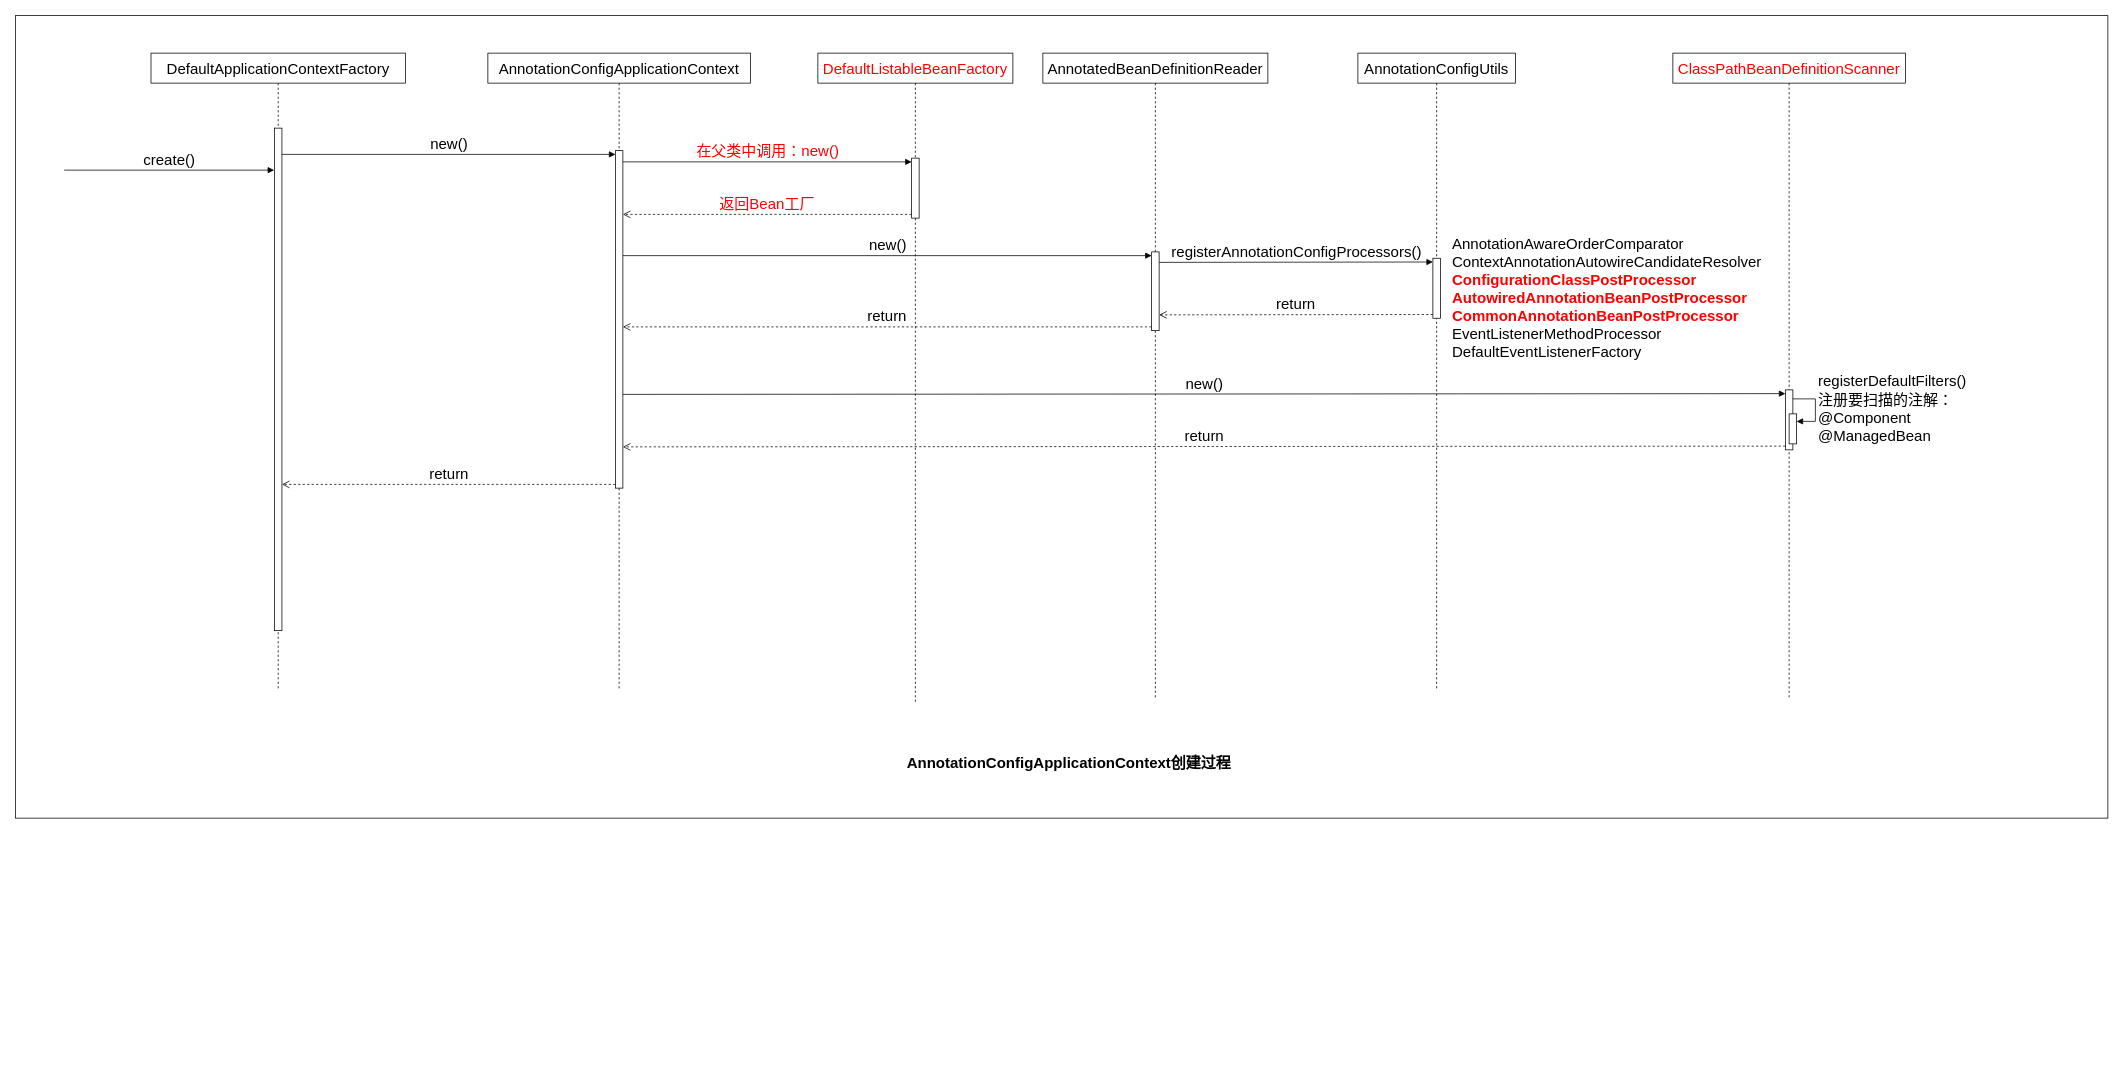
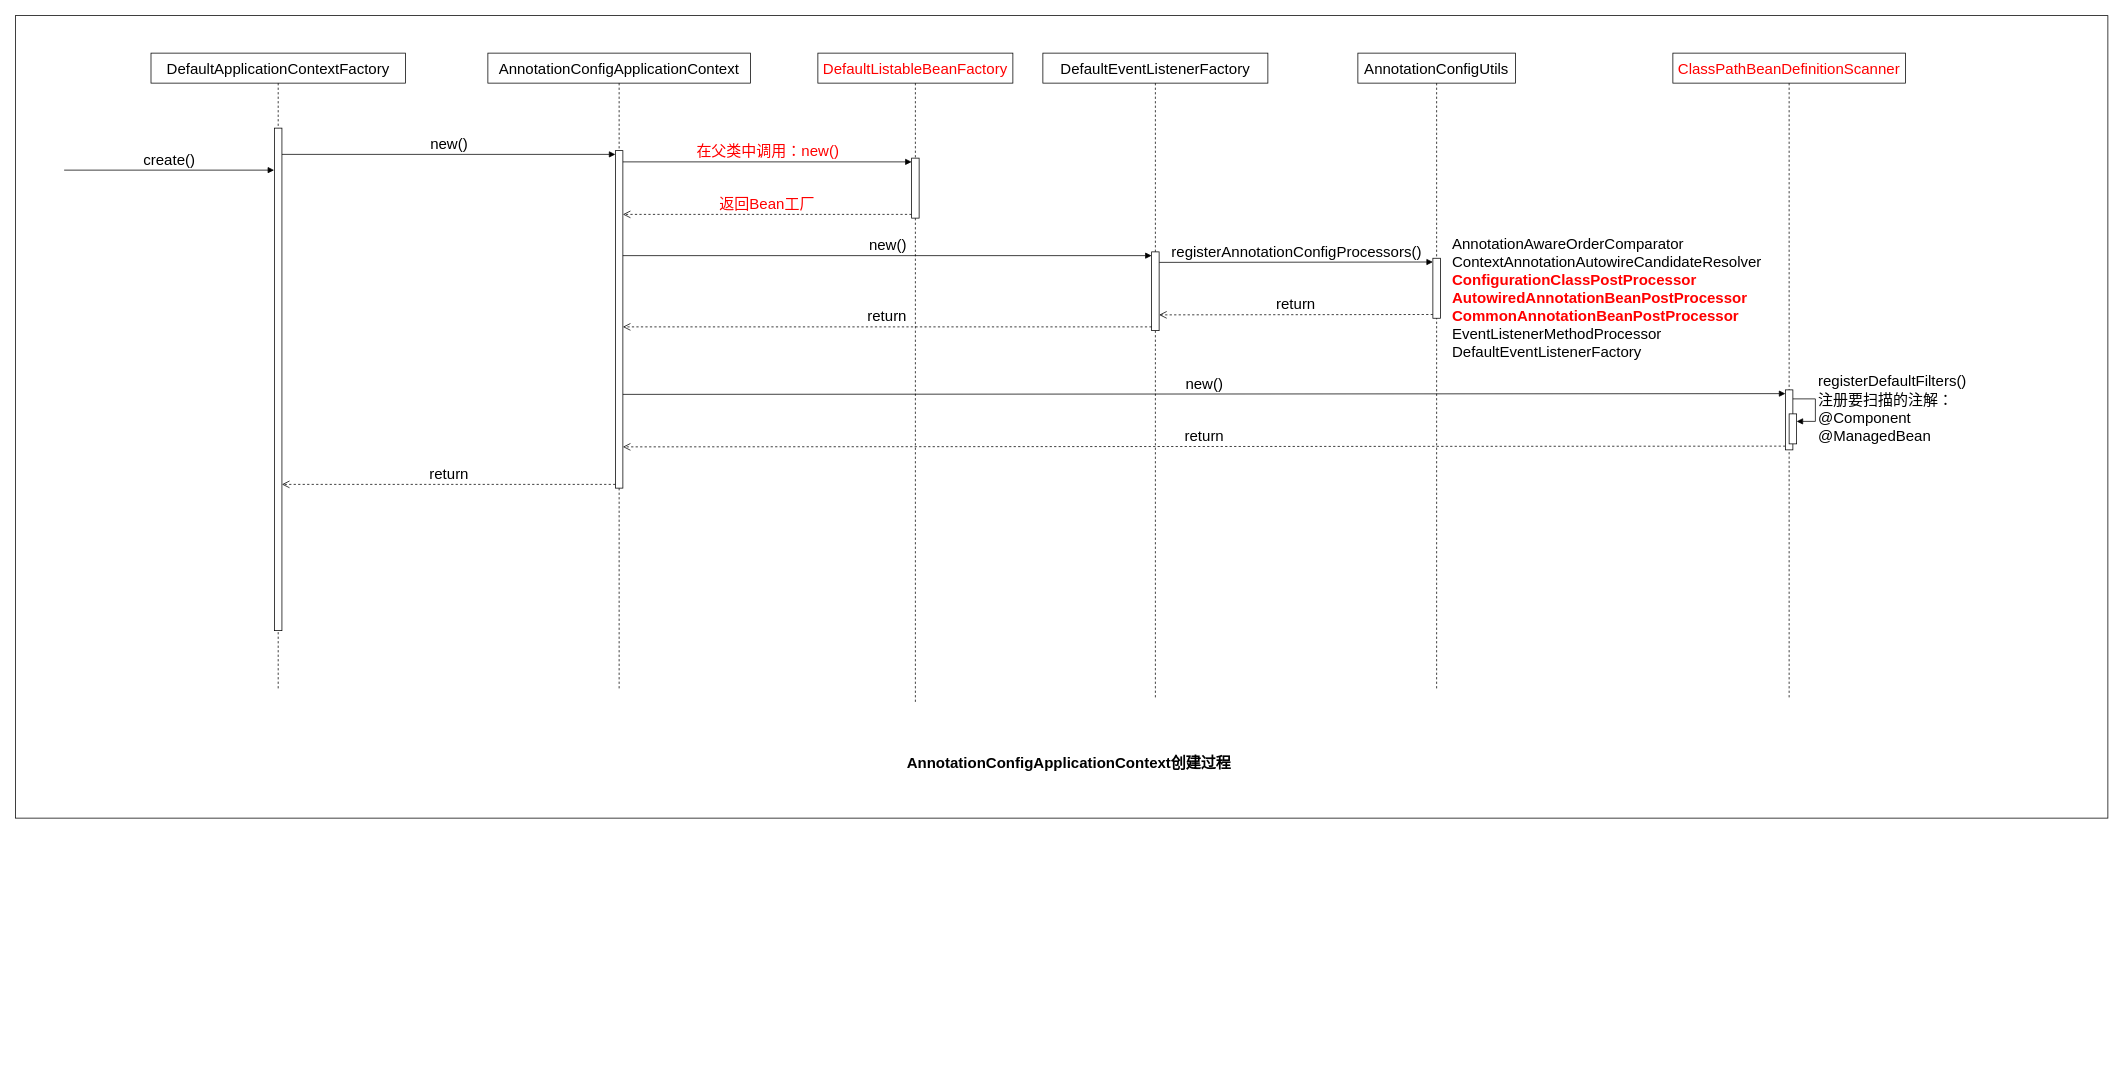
- <mxCell id="3" value="AnnotatedBeanDefinitionReader" style="shape=umlLifeline;perimeter=lifelinePerimeter;whiteSpace=wrap;html=1;container=1;dropTarget=0;collapsible=0;recursiveResize=0;outlineConnect=0;portConstraint=eastwest;newEdgeStyle={&quot;curved&quot;:0,&quot;rounded&quot;:0};fontSize=20;fontStyle=0" parent="1" vertex="1"><mxGeometry x="1390" y="70" width="300" height="860" as="geometry" /></mxCell>
+ <mxCell id="3" value="DefaultEventListenerFactory" style="shape=umlLifeline;perimeter=lifelinePerimeter;whiteSpace=wrap;html=1;container=1;dropTarget=0;collapsible=0;recursiveResize=0;outlineConnect=0;portConstraint=eastwest;newEdgeStyle={&quot;curved&quot;:0,&quot;rounded&quot;:0};fontSize=20;fontStyle=0" parent="1" vertex="1"><mxGeometry x="1390" y="70" width="300" height="860" as="geometry" /></mxCell>
